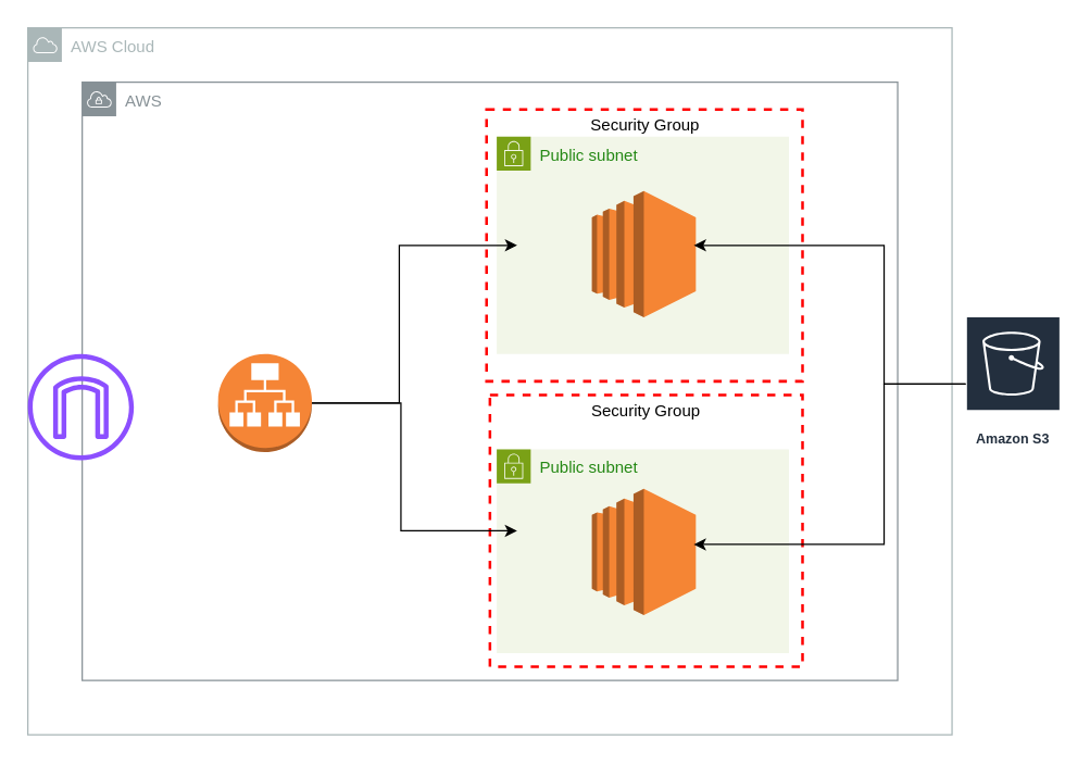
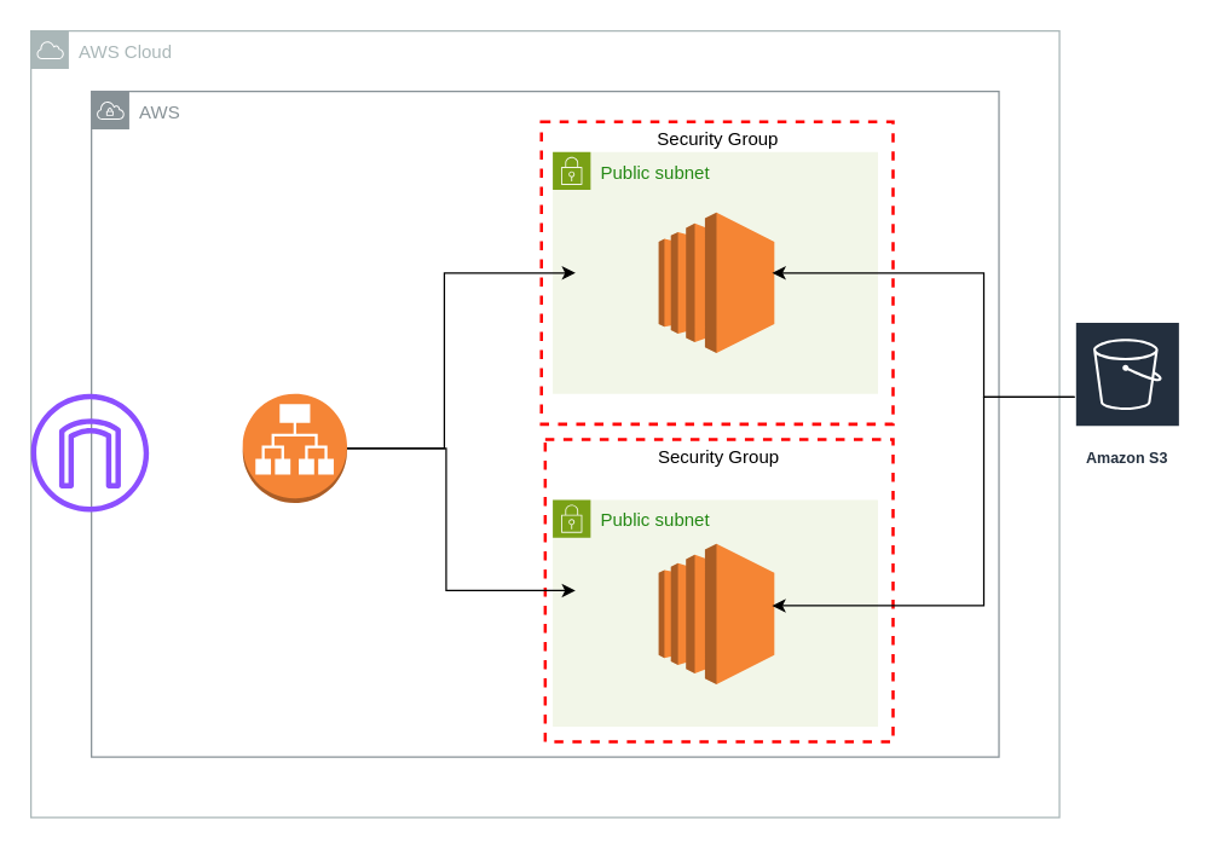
- <mxCell id="8" value="Amazon S3" style="sketch=0;outlineConnect=0;fontColor=#232F3E;gradientColor=none;strokeColor=#ffffff;fillColor=#232F3E;dashed=0;verticalLabelPosition=middle;verticalAlign=bottom;align=center;html=1;whiteSpace=wrap;fontSize=10;fontStyle=1;spacing=3;shape=mxgraph.aws4.productIcon;prIcon=mxgraph.aws4.s3;" vertex="1" parent="1"><mxGeometry x="710" y="232" width="70" height="100" as="geometry" /></mxCell>
+ <mxCell id="8" value="Amazon S3" style="sketch=0;outlineConnect=0;fontColor=#232F3E;gradientColor=none;strokeColor=#ffffff;fillColor=#232F3E;dashed=0;verticalLabelPosition=middle;verticalAlign=bottom;align=center;html=1;whiteSpace=wrap;fontSize=10;fontStyle=1;spacing=3;shape=mxgraph.aws4.productIcon;prIcon=mxgraph.aws4.s3;" vertex="1" parent="1"><mxGeometry x="710" y="212" width="70" height="100" as="geometry" /></mxCell>
